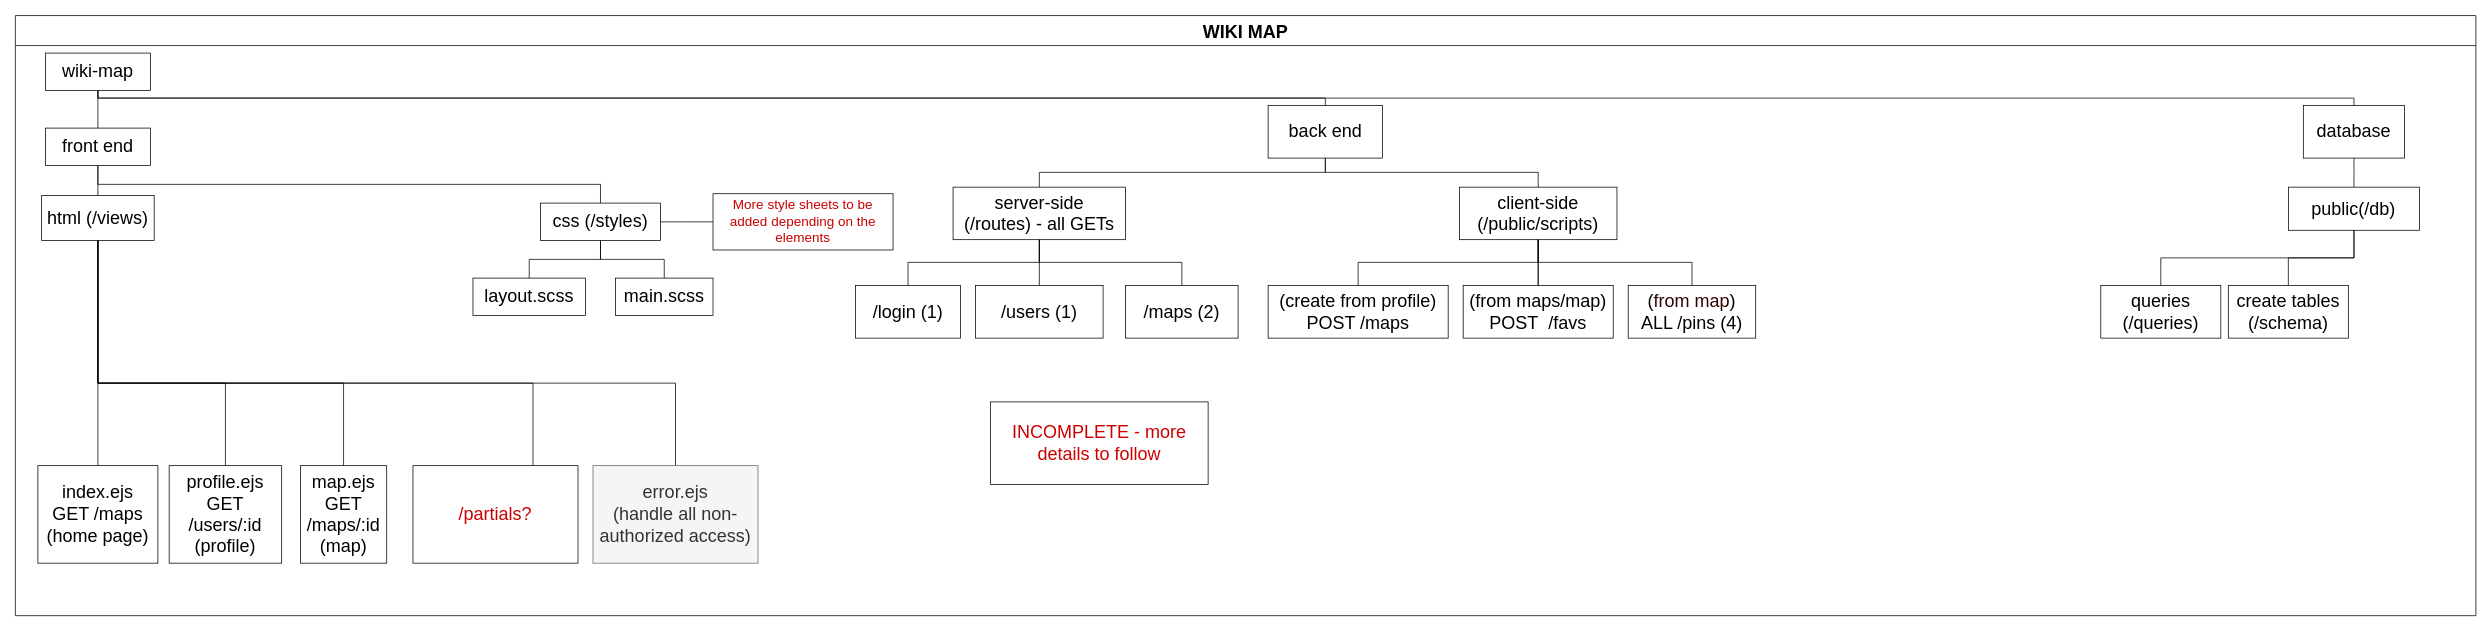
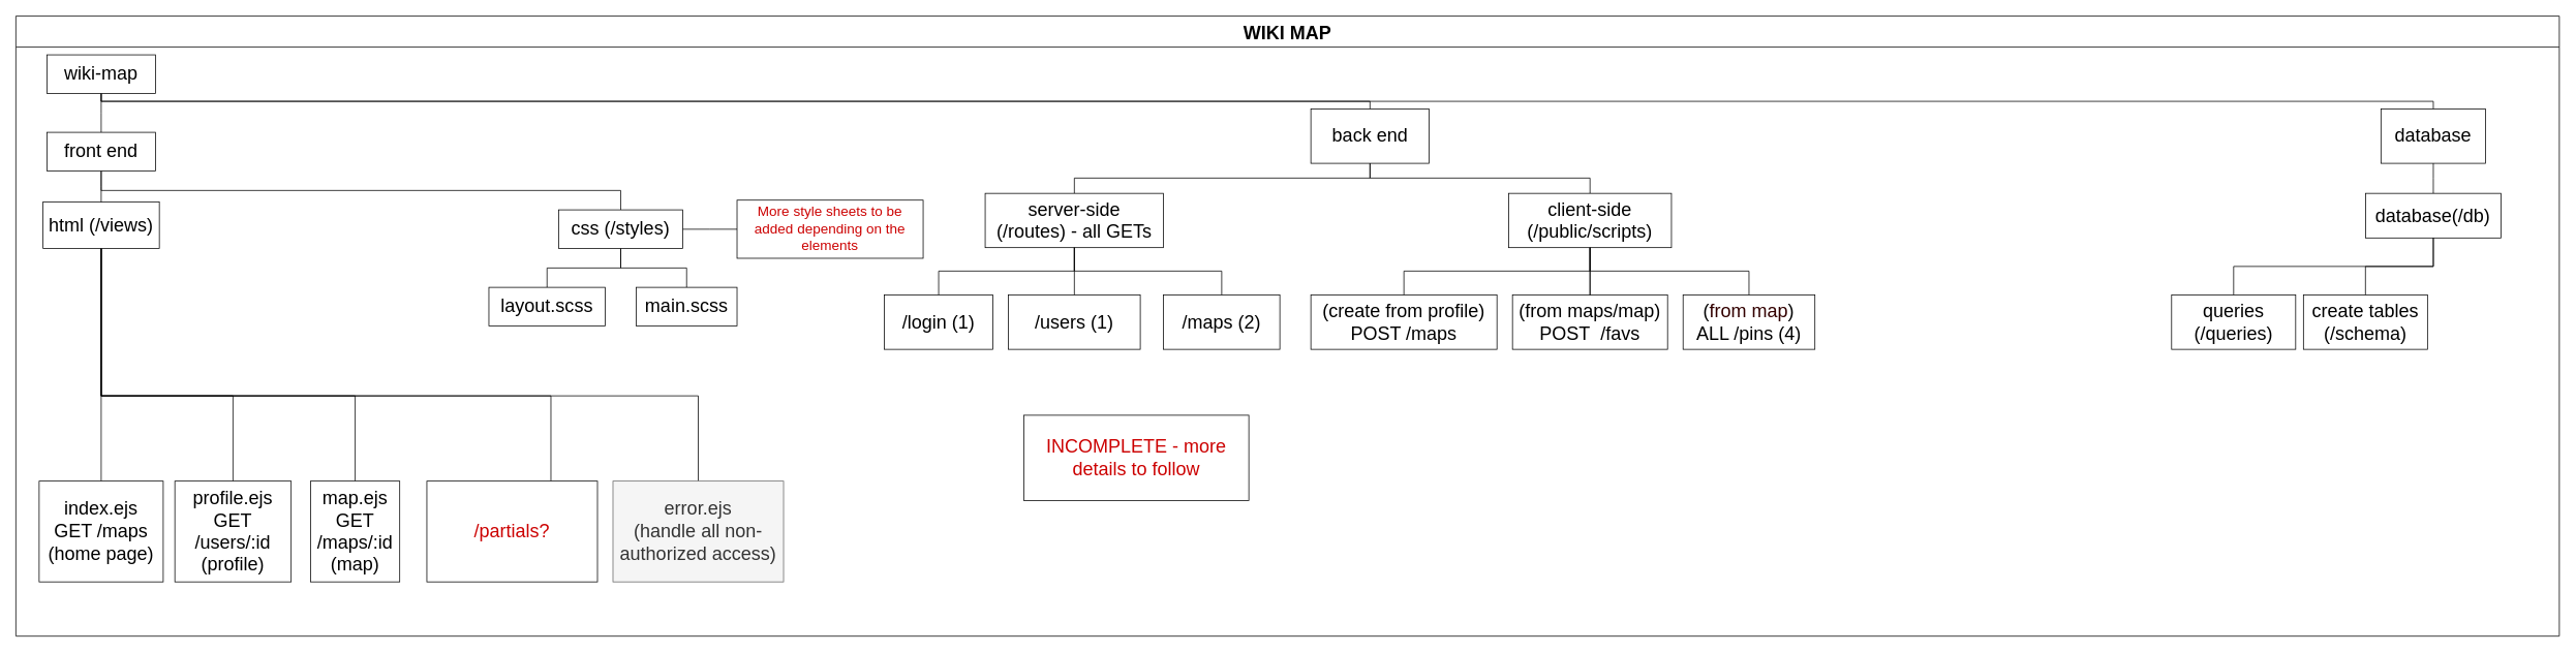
- <mxCell id="15" value="public(/db)" style="whiteSpace=wrap;html=1;treeFolding=1;treeMoving=1;newEdgeStyle={&quot;edgeStyle&quot;:&quot;elbowEdgeStyle&quot;,&quot;startArrow&quot;:&quot;none&quot;,&quot;endArrow&quot;:&quot;none&quot;};fontSize=24;" parent="2" vertex="1"><mxGeometry x="3030.31" y="228.75" width="174.38" height="57.5" as="geometry" /></mxCell>
+ <mxCell id="15" value="database(/db)" style="whiteSpace=wrap;html=1;treeFolding=1;treeMoving=1;newEdgeStyle={&quot;edgeStyle&quot;:&quot;elbowEdgeStyle&quot;,&quot;startArrow&quot;:&quot;none&quot;,&quot;endArrow&quot;:&quot;none&quot;};fontSize=24;" parent="2" vertex="1"><mxGeometry x="3030.31" y="228.75" width="174.38" height="57.5" as="geometry" /></mxCell>
